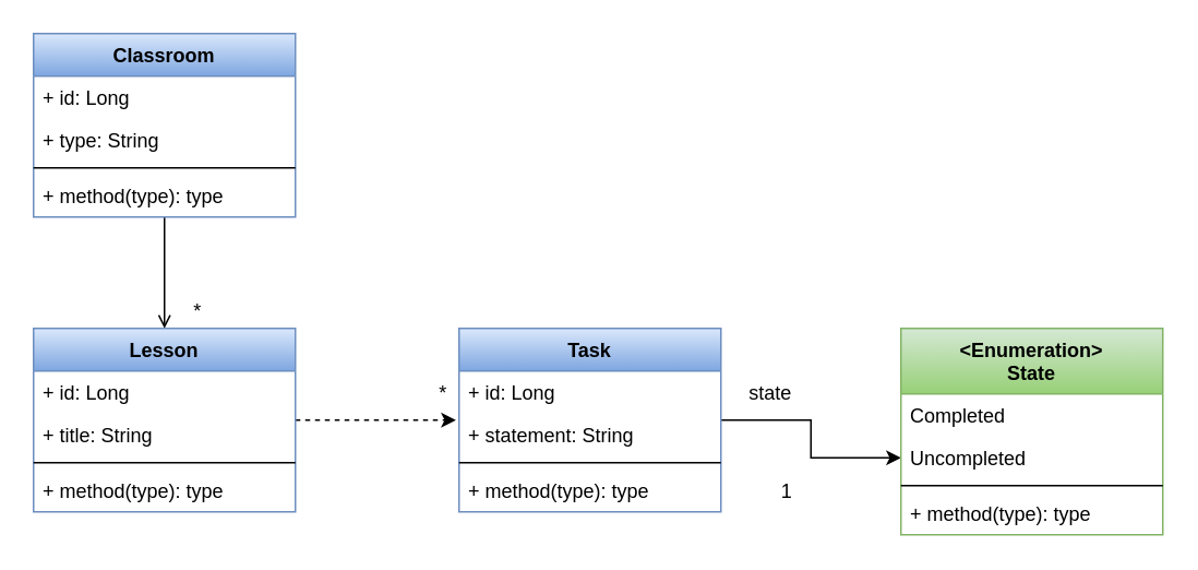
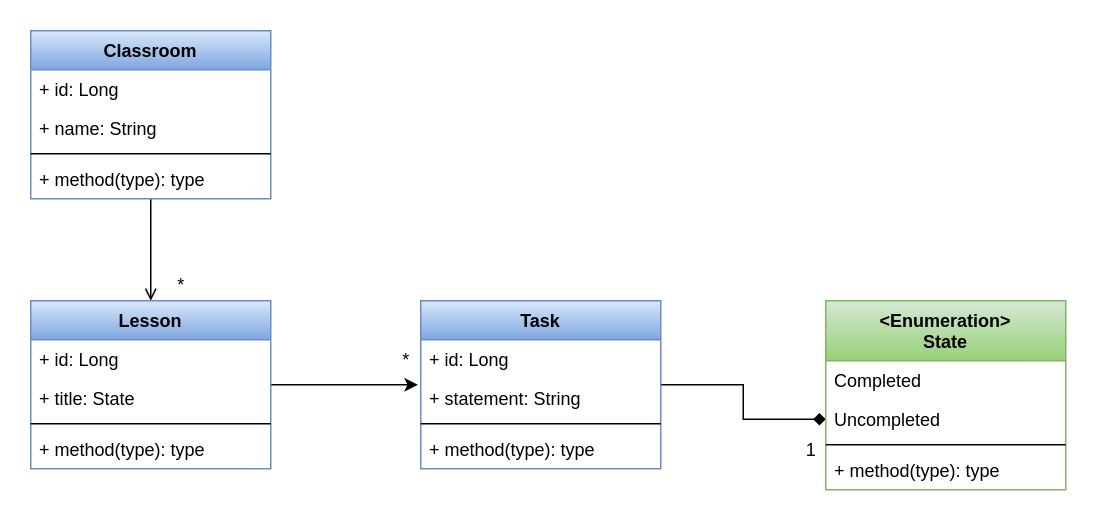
- <mxCell id="5" value="+ type: String" style="text;strokeColor=none;fillColor=none;align=left;verticalAlign=top;spacingLeft=4;spacingRight=4;overflow=hidden;rotatable=0;points=[[0,0.5],[1,0.5]];portConstraint=eastwest;" parent="3" vertex="1"><mxGeometry y="52" width="160" height="26" as="geometry" /></mxCell>
+ <mxCell id="5" value="+ name: String" style="text;strokeColor=none;fillColor=none;align=left;verticalAlign=top;spacingLeft=4;spacingRight=4;overflow=hidden;rotatable=0;points=[[0,0.5],[1,0.5]];portConstraint=eastwest;" parent="3" vertex="1"><mxGeometry y="52" width="160" height="26" as="geometry" /></mxCell>
- <mxCell id="28" value="state" style="text;html=1;align=center;verticalAlign=middle;resizable=0;points=[];autosize=1;" parent="1" vertex="1"><mxGeometry x="450" y="230" width="40" height="20" as="geometry" /></mxCell>
- <mxCell id="8" style="edgeStyle=orthogonalEdgeStyle;rounded=0;orthogonalLoop=1;jettySize=auto;html=1;entryX=-0.012;entryY=0.154;entryDx=0;entryDy=0;entryPerimeter=0;dashed=1;" parent="1" source="9" target="18" edge="1"><mxGeometry relative="1" as="geometry" /></mxCell>
+ <mxCell id="8" style="edgeStyle=orthogonalEdgeStyle;rounded=0;orthogonalLoop=1;jettySize=auto;html=1;entryX=-0.012;entryY=0.154;entryDx=0;entryDy=0;entryPerimeter=0;" parent="1" source="9" target="18" edge="1"><mxGeometry relative="1" as="geometry" /></mxCell>
- <mxCell id="11" value="+ title: String" style="text;strokeColor=none;fillColor=none;align=left;verticalAlign=top;spacingLeft=4;spacingRight=4;overflow=hidden;rotatable=0;points=[[0,0.5],[1,0.5]];portConstraint=eastwest;" parent="9" vertex="1"><mxGeometry y="52" width="160" height="26" as="geometry" /></mxCell>
+ <mxCell id="11" value="+ title: State" style="text;strokeColor=none;fillColor=none;align=left;verticalAlign=top;spacingLeft=4;spacingRight=4;overflow=hidden;rotatable=0;points=[[0,0.5],[1,0.5]];portConstraint=eastwest;" parent="9" vertex="1"><mxGeometry y="52" width="160" height="26" as="geometry" /></mxCell>
- <mxCell id="15" style="edgeStyle=orthogonalEdgeStyle;rounded=0;orthogonalLoop=1;jettySize=auto;html=1;entryX=0;entryY=0.5;entryDx=0;entryDy=0;" parent="1" source="16" target="24" edge="1"><mxGeometry relative="1" as="geometry" /></mxCell>
+ <mxCell id="15" style="edgeStyle=orthogonalEdgeStyle;rounded=0;orthogonalLoop=1;jettySize=auto;html=1;entryX=0;entryY=0.5;entryDx=0;entryDy=0;endArrow=diamond;" parent="1" source="16" target="24" edge="1"><mxGeometry relative="1" as="geometry" /></mxCell>
- <mxCell id="27" value="1" style="text;html=1;align=center;verticalAlign=middle;resizable=0;points=[];autosize=1;" parent="1" vertex="1"><mxGeometry x="470" y="290" width="20" height="20" as="geometry" /></mxCell>
+ <mxCell id="27" value="1" style="text;html=1;align=center;verticalAlign=middle;resizable=0;points=[];autosize=1;" parent="1" vertex="1"><mxGeometry x="530" y="290" width="20" height="20" as="geometry" /></mxCell>
